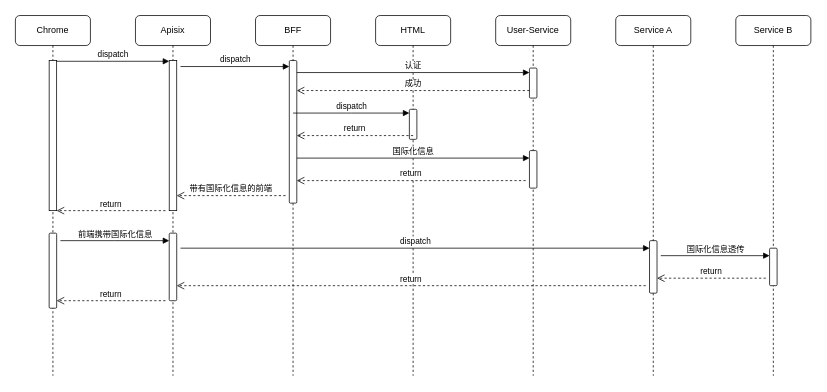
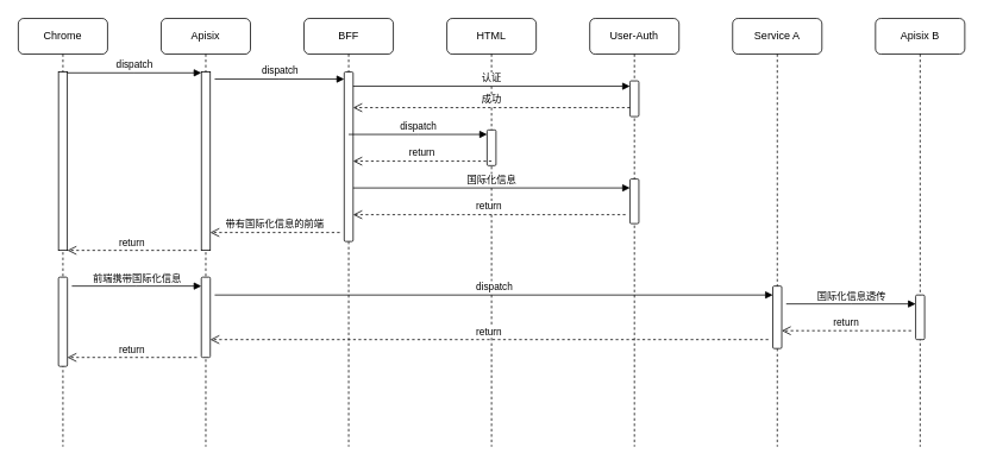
- <mxCell id="7" value="User-Service" style="shape=umlLifeline;perimeter=lifelinePerimeter;whiteSpace=wrap;html=1;container=0;dropTarget=0;collapsible=0;recursiveResize=0;outlineConnect=0;portConstraint=eastwest;newEdgeStyle={&quot;edgeStyle&quot;:&quot;elbowEdgeStyle&quot;,&quot;elbow&quot;:&quot;vertical&quot;,&quot;curved&quot;:0,&quot;rounded&quot;:0};rounded=1;glass=0;" vertex="1" parent="1"><mxGeometry x="660" y="20" width="100" height="480" as="geometry" /></mxCell>
+ <mxCell id="7" value="User-Auth" style="shape=umlLifeline;perimeter=lifelinePerimeter;whiteSpace=wrap;html=1;container=0;dropTarget=0;collapsible=0;recursiveResize=0;outlineConnect=0;portConstraint=eastwest;newEdgeStyle={&quot;edgeStyle&quot;:&quot;elbowEdgeStyle&quot;,&quot;elbow&quot;:&quot;vertical&quot;,&quot;curved&quot;:0,&quot;rounded&quot;:0};rounded=1;glass=0;" vertex="1" parent="1"><mxGeometry x="660" y="20" width="100" height="480" as="geometry" /></mxCell>
- <mxCell id="12" value="Service B" style="shape=umlLifeline;perimeter=lifelinePerimeter;whiteSpace=wrap;html=1;container=0;dropTarget=0;collapsible=0;recursiveResize=0;outlineConnect=0;portConstraint=eastwest;newEdgeStyle={&quot;edgeStyle&quot;:&quot;elbowEdgeStyle&quot;,&quot;elbow&quot;:&quot;vertical&quot;,&quot;curved&quot;:0,&quot;rounded&quot;:0};rounded=1;glass=0;" vertex="1" parent="1"><mxGeometry x="980" y="20" width="100" height="480" as="geometry" /></mxCell>
+ <mxCell id="12" value="Apisix B" style="shape=umlLifeline;perimeter=lifelinePerimeter;whiteSpace=wrap;html=1;container=0;dropTarget=0;collapsible=0;recursiveResize=0;outlineConnect=0;portConstraint=eastwest;newEdgeStyle={&quot;edgeStyle&quot;:&quot;elbowEdgeStyle&quot;,&quot;elbow&quot;:&quot;vertical&quot;,&quot;curved&quot;:0,&quot;rounded&quot;:0};rounded=1;glass=0;" vertex="1" parent="1"><mxGeometry x="980" y="20" width="100" height="480" as="geometry" /></mxCell>
